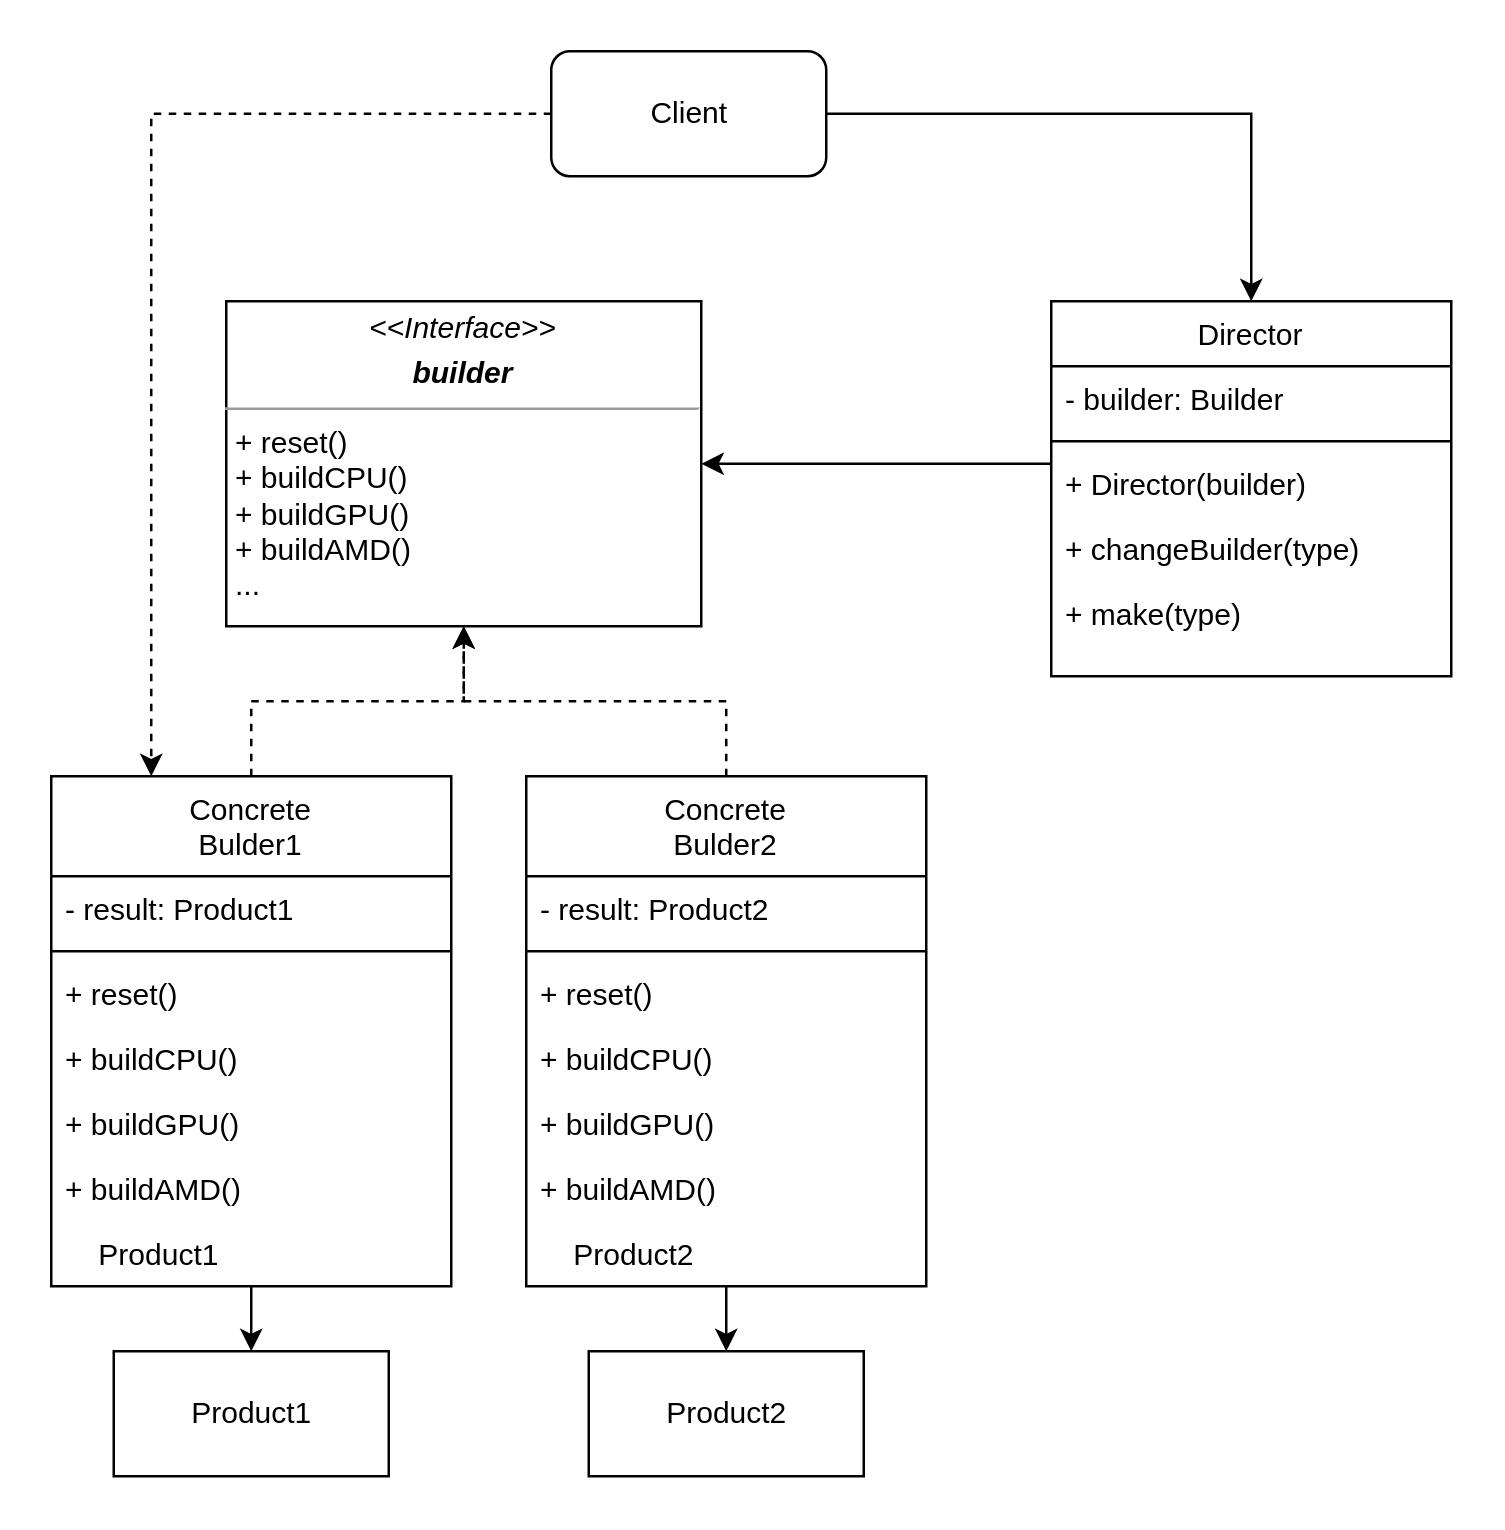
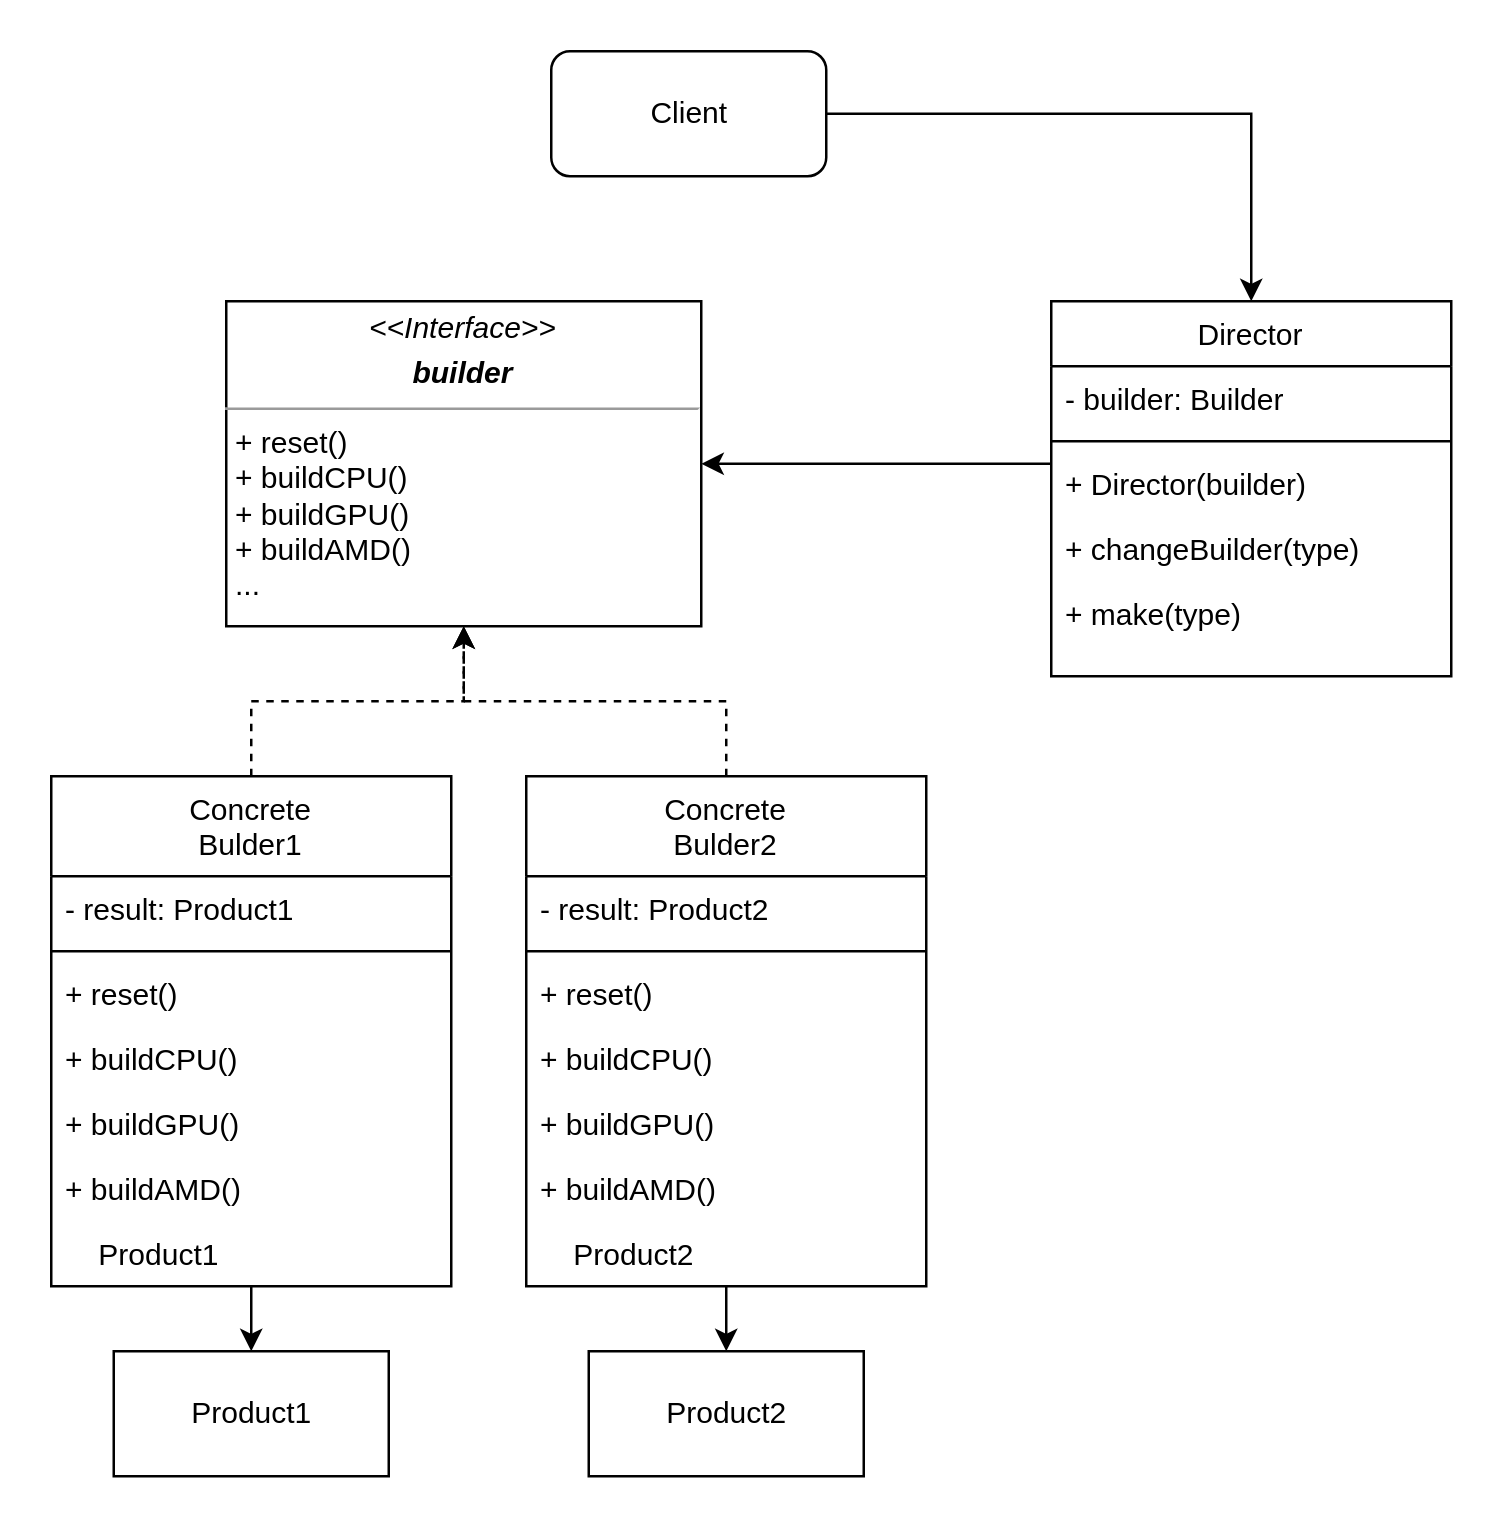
- <mxCell id="33" style="edgeStyle=orthogonalEdgeStyle;rounded=0;orthogonalLoop=1;jettySize=auto;html=1;entryX=0.25;entryY=0;entryDx=0;entryDy=0;dashed=1;" edge="1" parent="1" source="34" target="4"><mxGeometry relative="1" as="geometry" /></mxCell>
